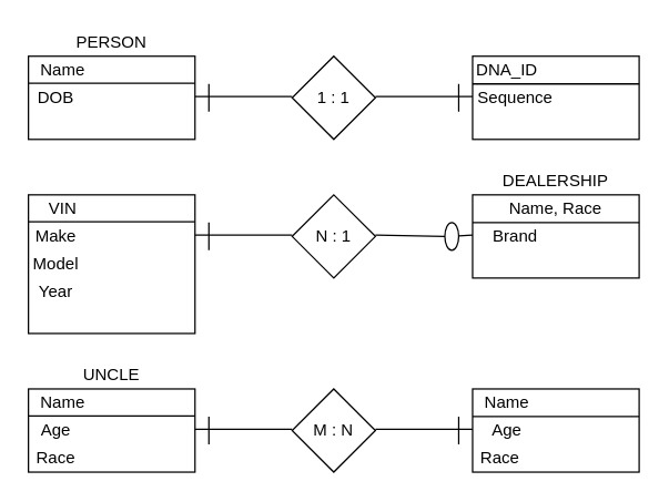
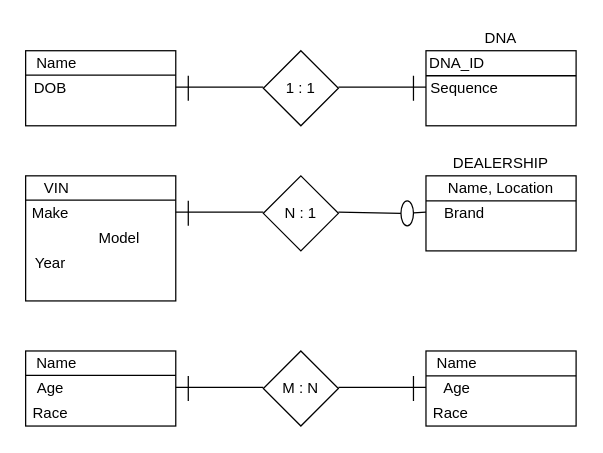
- <mxCell id="6" value="PERSON" style="text;html=1;strokeColor=none;fillColor=none;align=center;verticalAlign=middle;whiteSpace=wrap;rounded=0;" vertex="1" parent="1"><mxGeometry x="20" y="20" width="120" height="20" as="geometry" /></mxCell>
+ <mxCell id="8" value="DNA" style="text;html=1;strokeColor=none;fillColor=none;align=center;verticalAlign=middle;whiteSpace=wrap;rounded=0;" vertex="1" parent="1"><mxGeometry x="340" y="20" width="120" height="20" as="geometry" /></mxCell>
- <mxCell id="21" value="Name, Race" style="text;html=1;strokeColor=none;fillColor=none;align=center;verticalAlign=middle;whiteSpace=wrap;rounded=0;" vertex="1" parent="1"><mxGeometry x="340" y="140" width="120" height="20" as="geometry" /></mxCell>
+ <mxCell id="21" value="Name, Location" style="text;html=1;strokeColor=none;fillColor=none;align=center;verticalAlign=middle;whiteSpace=wrap;rounded=0;" vertex="1" parent="1"><mxGeometry x="340" y="140" width="120" height="20" as="geometry" /></mxCell>
- <mxCell id="32" value="Model" style="text;html=1;strokeColor=none;fillColor=none;align=center;verticalAlign=middle;whiteSpace=wrap;rounded=0;" vertex="1" parent="1"><mxGeometry x="20" y="180" width="40" height="20" as="geometry" /></mxCell>
+ <mxCell id="32" value="Model" style="text;html=1;strokeColor=none;fillColor=none;align=center;verticalAlign=middle;whiteSpace=wrap;rounded=0;" vertex="1" parent="1"><mxGeometry x="75" y="180" width="40" height="20" as="geometry" /></mxCell>
- <mxCell id="40" value="UNCLE" style="text;html=1;strokeColor=none;fillColor=none;align=center;verticalAlign=middle;whiteSpace=wrap;rounded=0;" vertex="1" parent="1"><mxGeometry x="20" y="260" width="120" height="20" as="geometry" /></mxCell>
